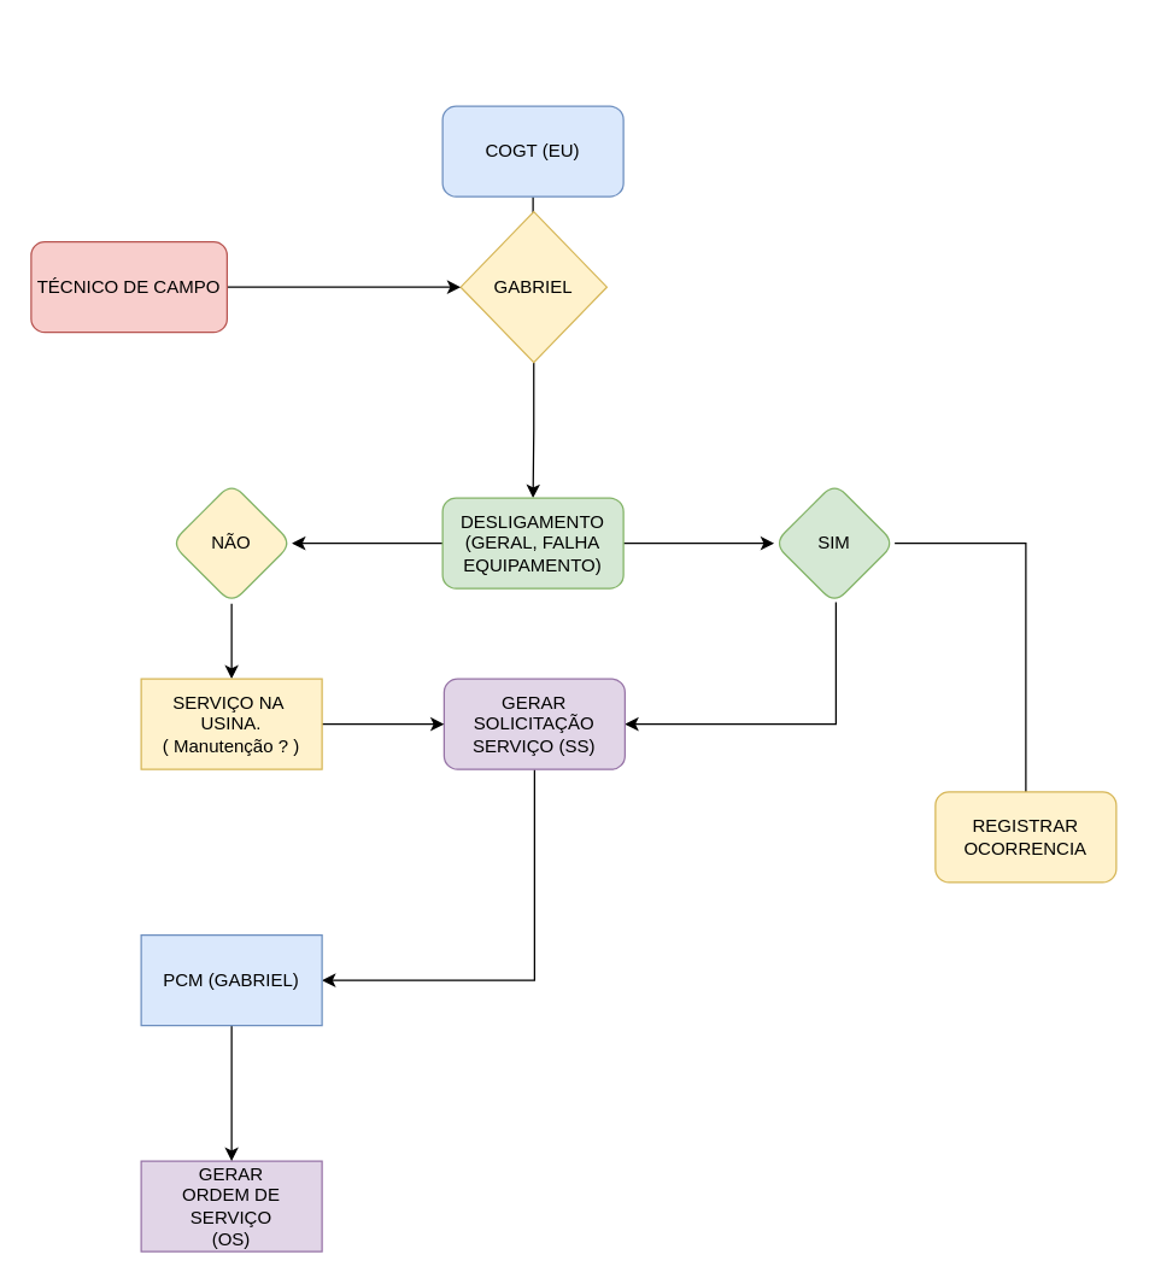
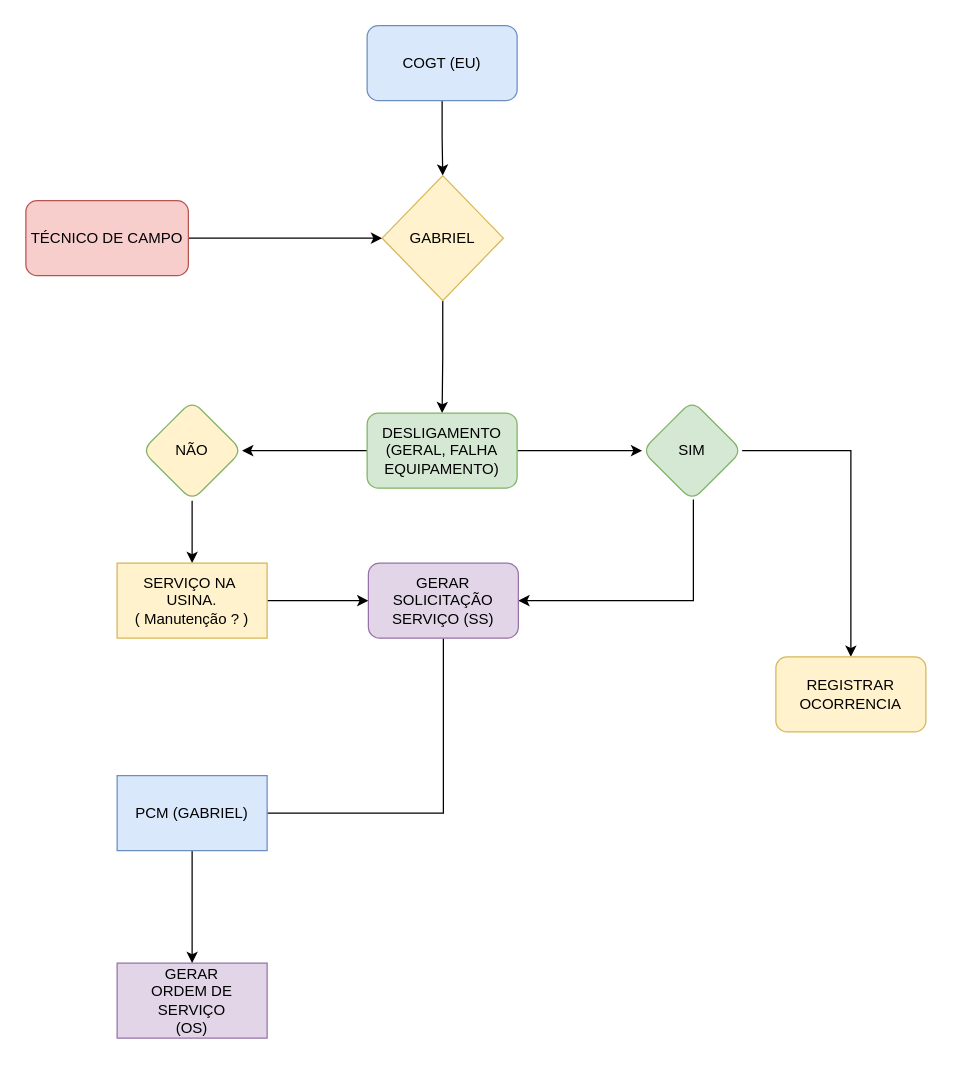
- <mxCell id="3" value="COGT (EU)" style="rounded=1;whiteSpace=wrap;html=1;fillColor=#dae8fc;strokeColor=#6c8ebf;" vertex="1" parent="1"><mxGeometry x="293" y="70" width="120" height="60" as="geometry" /></mxCell>
+ <mxCell id="3" value="COGT (EU)" style="rounded=1;whiteSpace=wrap;html=1;fillColor=#dae8fc;strokeColor=#6c8ebf;" vertex="1" parent="1"><mxGeometry x="293" y="20" width="120" height="60" as="geometry" /></mxCell>
- <mxCell id="10" style="edgeStyle=orthogonalEdgeStyle;rounded=0;orthogonalLoop=1;jettySize=auto;html=1;endArrow=none;" edge="1" parent="1" source="11" target="23"><mxGeometry relative="1" as="geometry" /></mxCell>
+ <mxCell id="10" style="edgeStyle=orthogonalEdgeStyle;rounded=0;orthogonalLoop=1;jettySize=auto;html=1;" edge="1" parent="1" source="11" target="23"><mxGeometry relative="1" as="geometry" /></mxCell>
- <mxCell id="14" style="edgeStyle=orthogonalEdgeStyle;rounded=0;orthogonalLoop=1;jettySize=auto;html=1;entryX=1;entryY=0.5;entryDx=0;entryDy=0;" edge="1" parent="1" source="15" target="22"><mxGeometry relative="1" as="geometry"><Array as="points"><mxPoint x="354" y="650" /></Array></mxGeometry></mxCell>
+ <mxCell id="14" style="edgeStyle=orthogonalEdgeStyle;rounded=0;orthogonalLoop=1;jettySize=auto;html=1;entryX=1;entryY=0.5;entryDx=0;entryDy=0;endArrow=none;" edge="1" parent="1" source="15" target="22"><mxGeometry relative="1" as="geometry"><Array as="points"><mxPoint x="354" y="650" /></Array></mxGeometry></mxCell>
